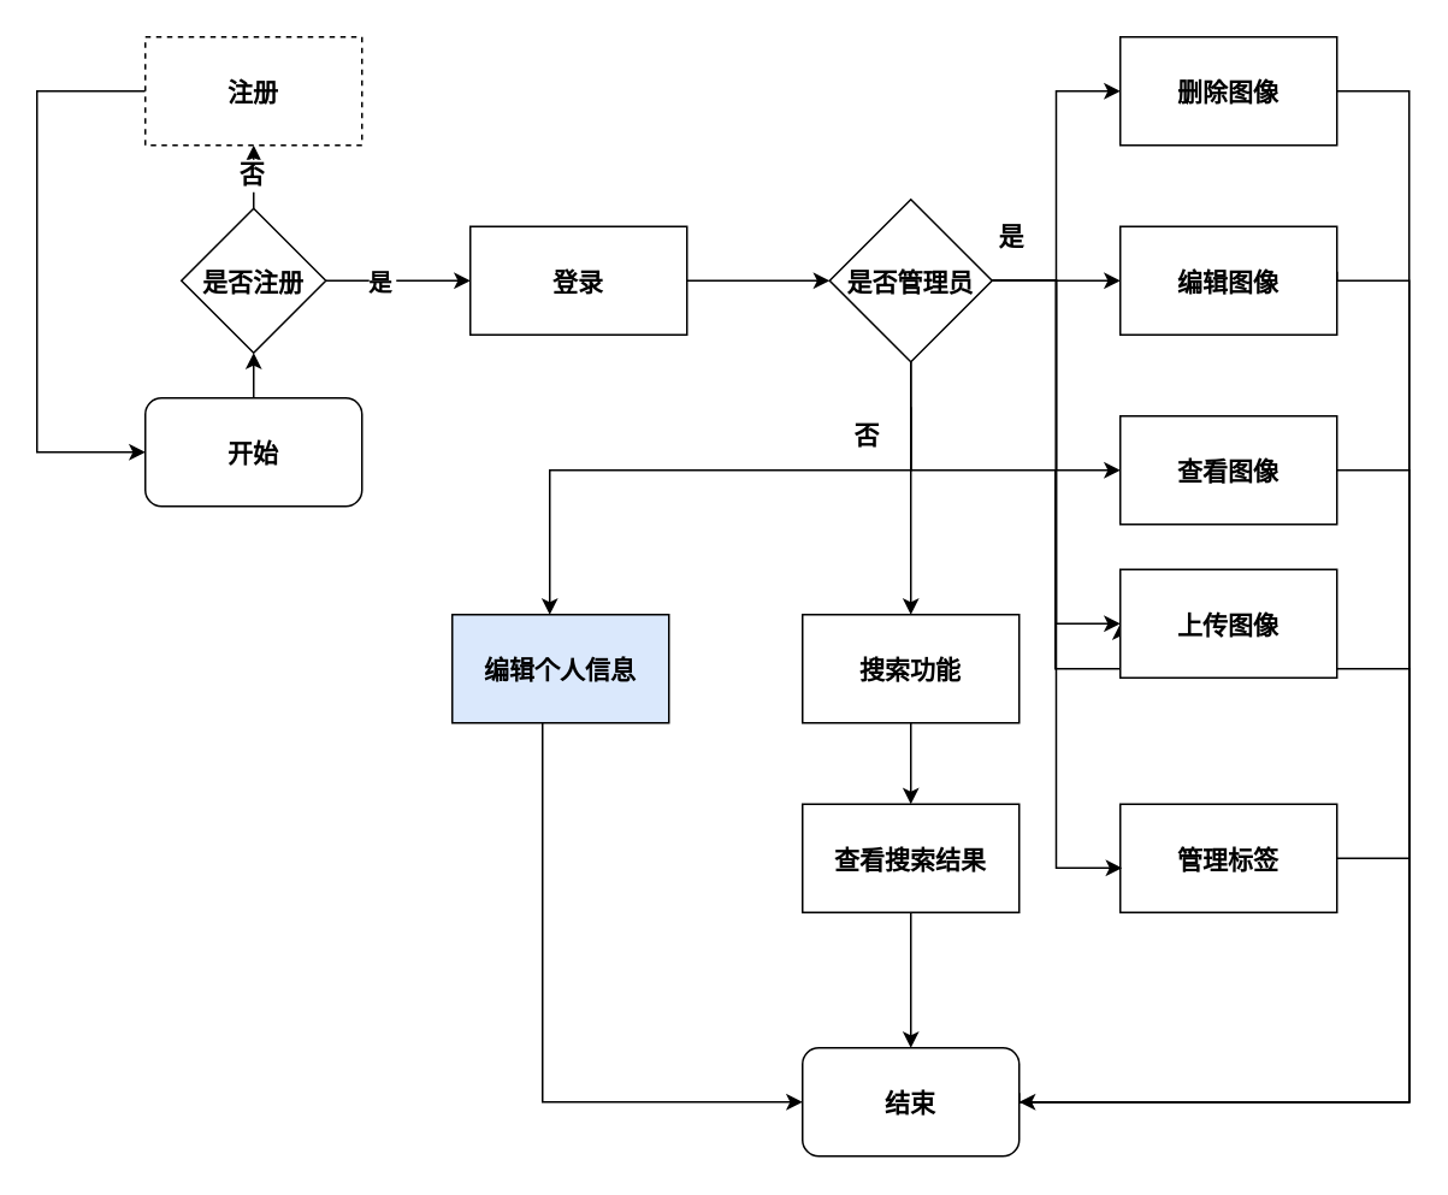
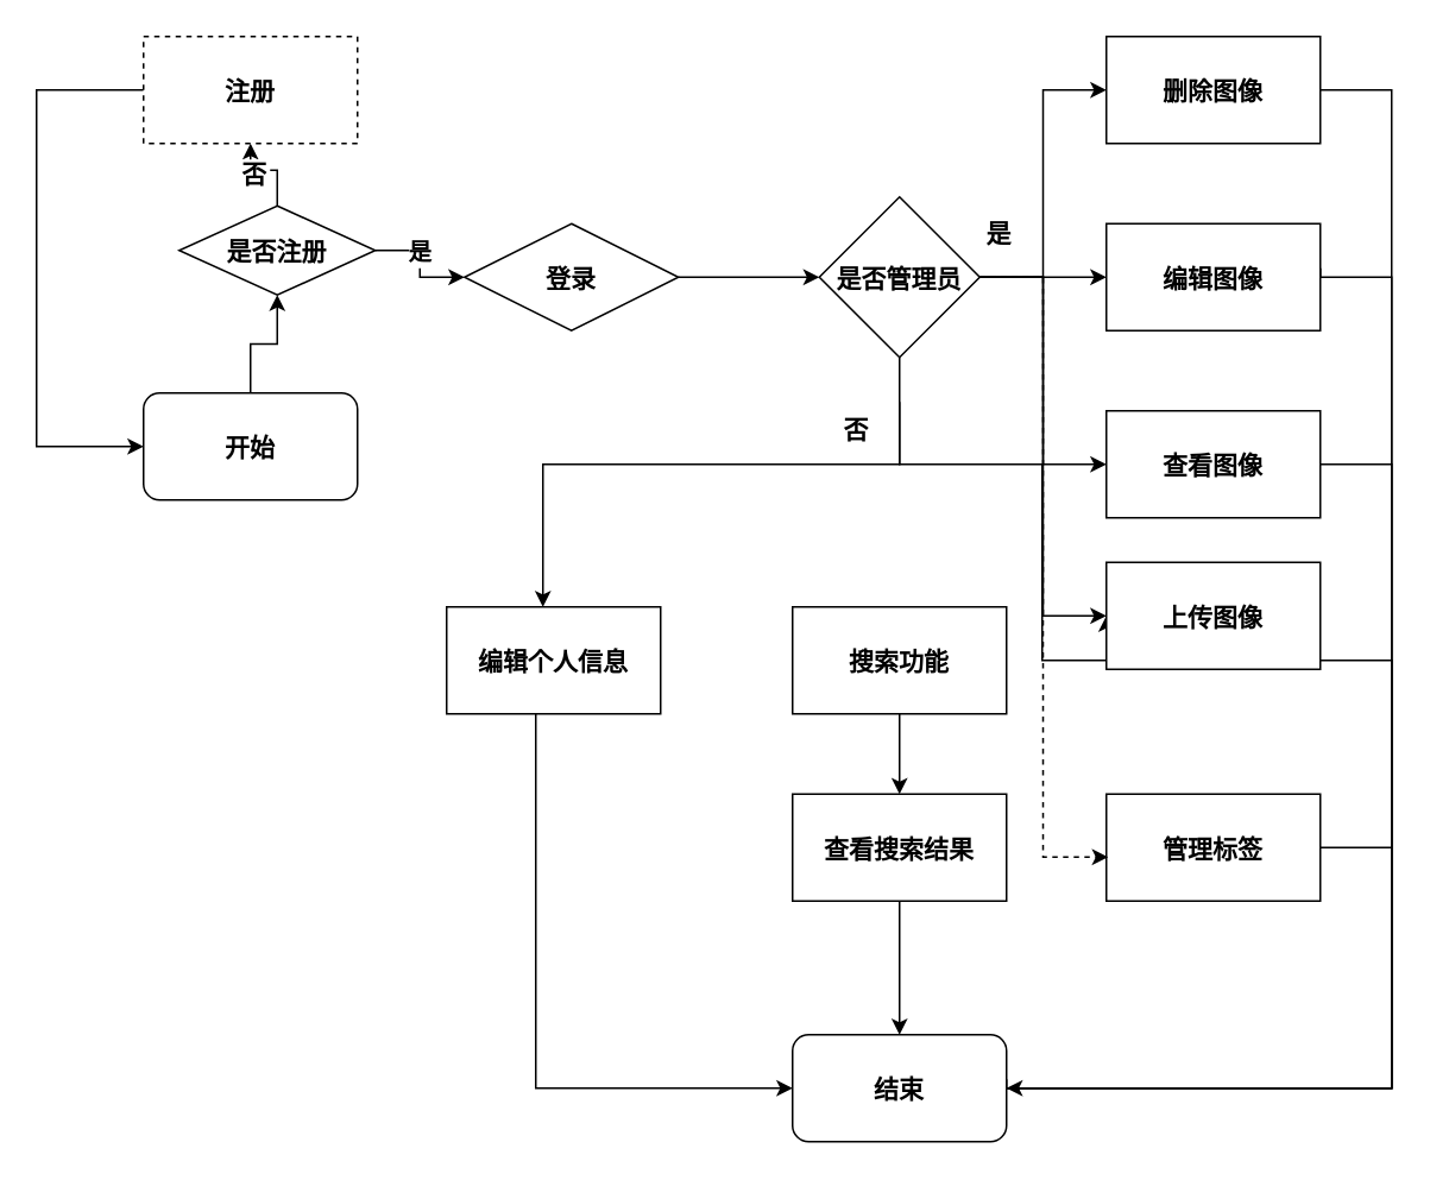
- <mxCell id="8" value="是否注册" style="rhombus;fontSize=14;fontStyle=1;" parent="1" vertex="1"><mxGeometry x="100" y="115" width="80" height="80" as="geometry" /></mxCell>
+ <mxCell id="8" value="是否注册" style="rhombus;fontSize=14;fontStyle=1;" parent="1" vertex="1"><mxGeometry x="100" y="115" width="110" height="50" as="geometry" /></mxCell>
- <mxCell id="10" value="登录" style="rounded=0;fontSize=14;fontStyle=1;" parent="1" vertex="1"><mxGeometry x="260" y="125" width="120" height="60" as="geometry" /></mxCell>
+ <mxCell id="10" value="登录" style="rhombus;fontSize=14;fontStyle=1;" parent="1" vertex="1"><mxGeometry x="260" y="125" width="120" height="60" as="geometry" /></mxCell>
- <mxCell id="11" value="" style="edgeStyle=orthogonalEdgeStyle;rounded=0;orthogonalLoop=1;jettySize=auto;entryX=0.5;entryY=0;entryDx=0;entryDy=0;" parent="1" source="17" target="25" edge="1"><mxGeometry relative="1" as="geometry"><Array as="points"><mxPoint x="504" y="300" /><mxPoint x="504" y="300" /></Array></mxGeometry></mxCell>
- <mxCell id="23" value="编辑个人信息" style="rounded=0;fontSize=14;fontStyle=1;fillColor=#dae8fc;" parent="1" vertex="1"><mxGeometry x="250" y="340" width="120" height="60" as="geometry" /></mxCell>
+ <mxCell id="23" value="编辑个人信息" style="rounded=0;fontSize=14;fontStyle=1;" parent="1" vertex="1"><mxGeometry x="250" y="340" width="120" height="60" as="geometry" /></mxCell>
- <mxCell id="40" style="edgeStyle=orthogonalEdgeStyle;rounded=0;orthogonalLoop=1;jettySize=auto;html=1;entryX=0.008;entryY=0.589;entryDx=0;entryDy=0;entryPerimeter=0;" parent="1" source="17" target="39" edge="1"><mxGeometry relative="1" as="geometry" /></mxCell>
+ <mxCell id="40" style="edgeStyle=orthogonalEdgeStyle;rounded=0;orthogonalLoop=1;jettySize=auto;html=1;entryX=0.008;entryY=0.589;entryDx=0;entryDy=0;entryPerimeter=0;dashed=1;" parent="1" source="17" target="39" edge="1"><mxGeometry relative="1" as="geometry" /></mxCell>
